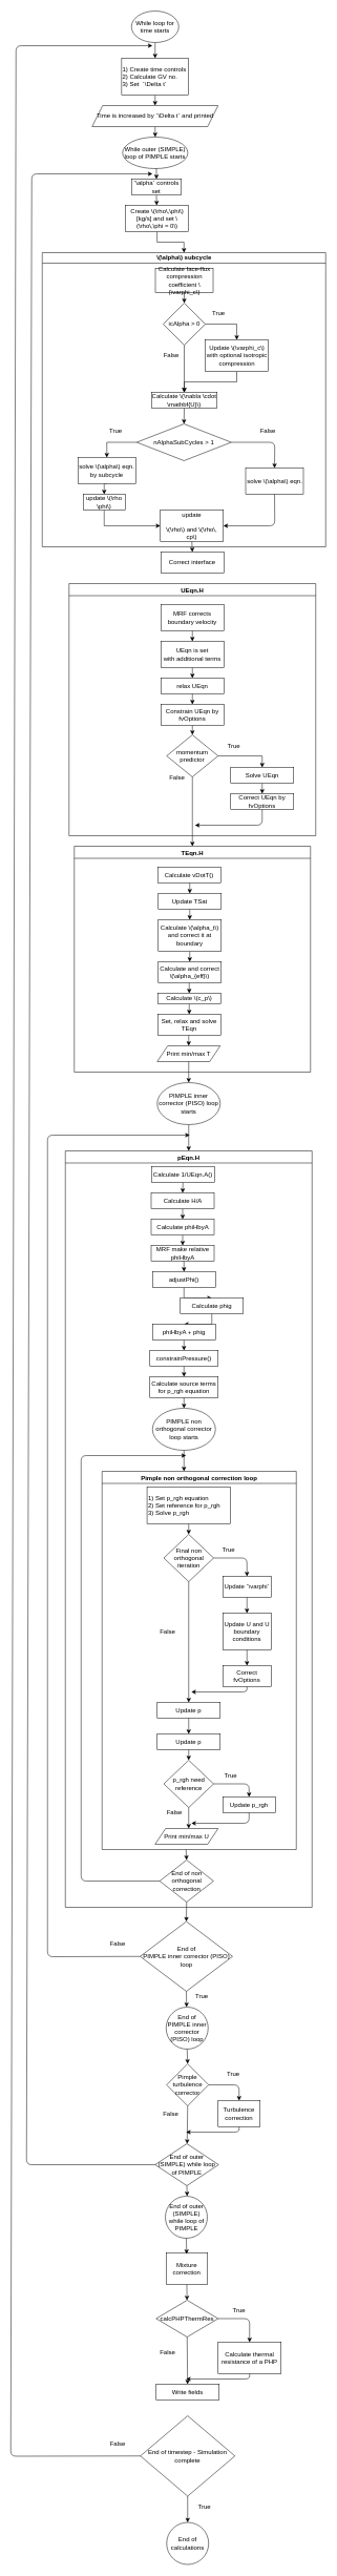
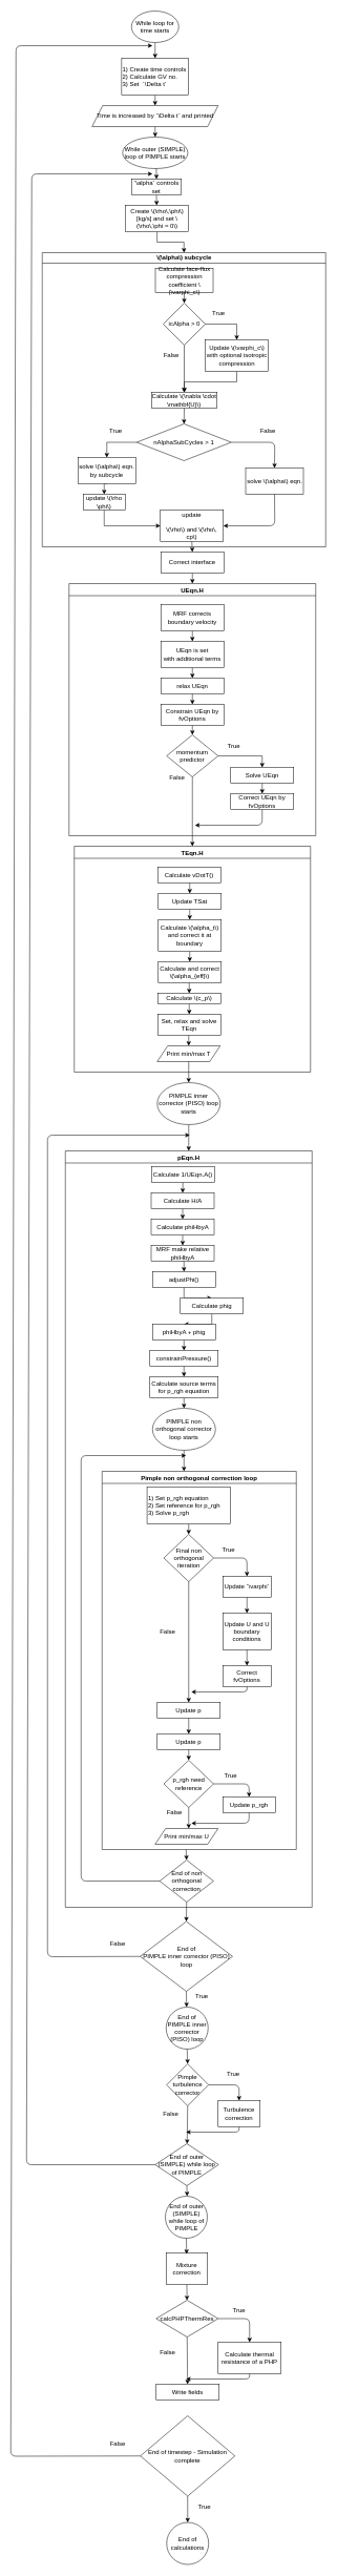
+ <mxCell id="38" style="edgeStyle=orthogonalEdgeStyle;rounded=0;orthogonalLoop=1;jettySize=auto;html=1;exitX=0.5;exitY=1;exitDx=0;exitDy=0;entryX=0.5;entryY=0;entryDx=0;entryDy=0;" parent="1" source="39" target="40" edge="1"><mxGeometry relative="1" as="geometry" /></mxCell>
